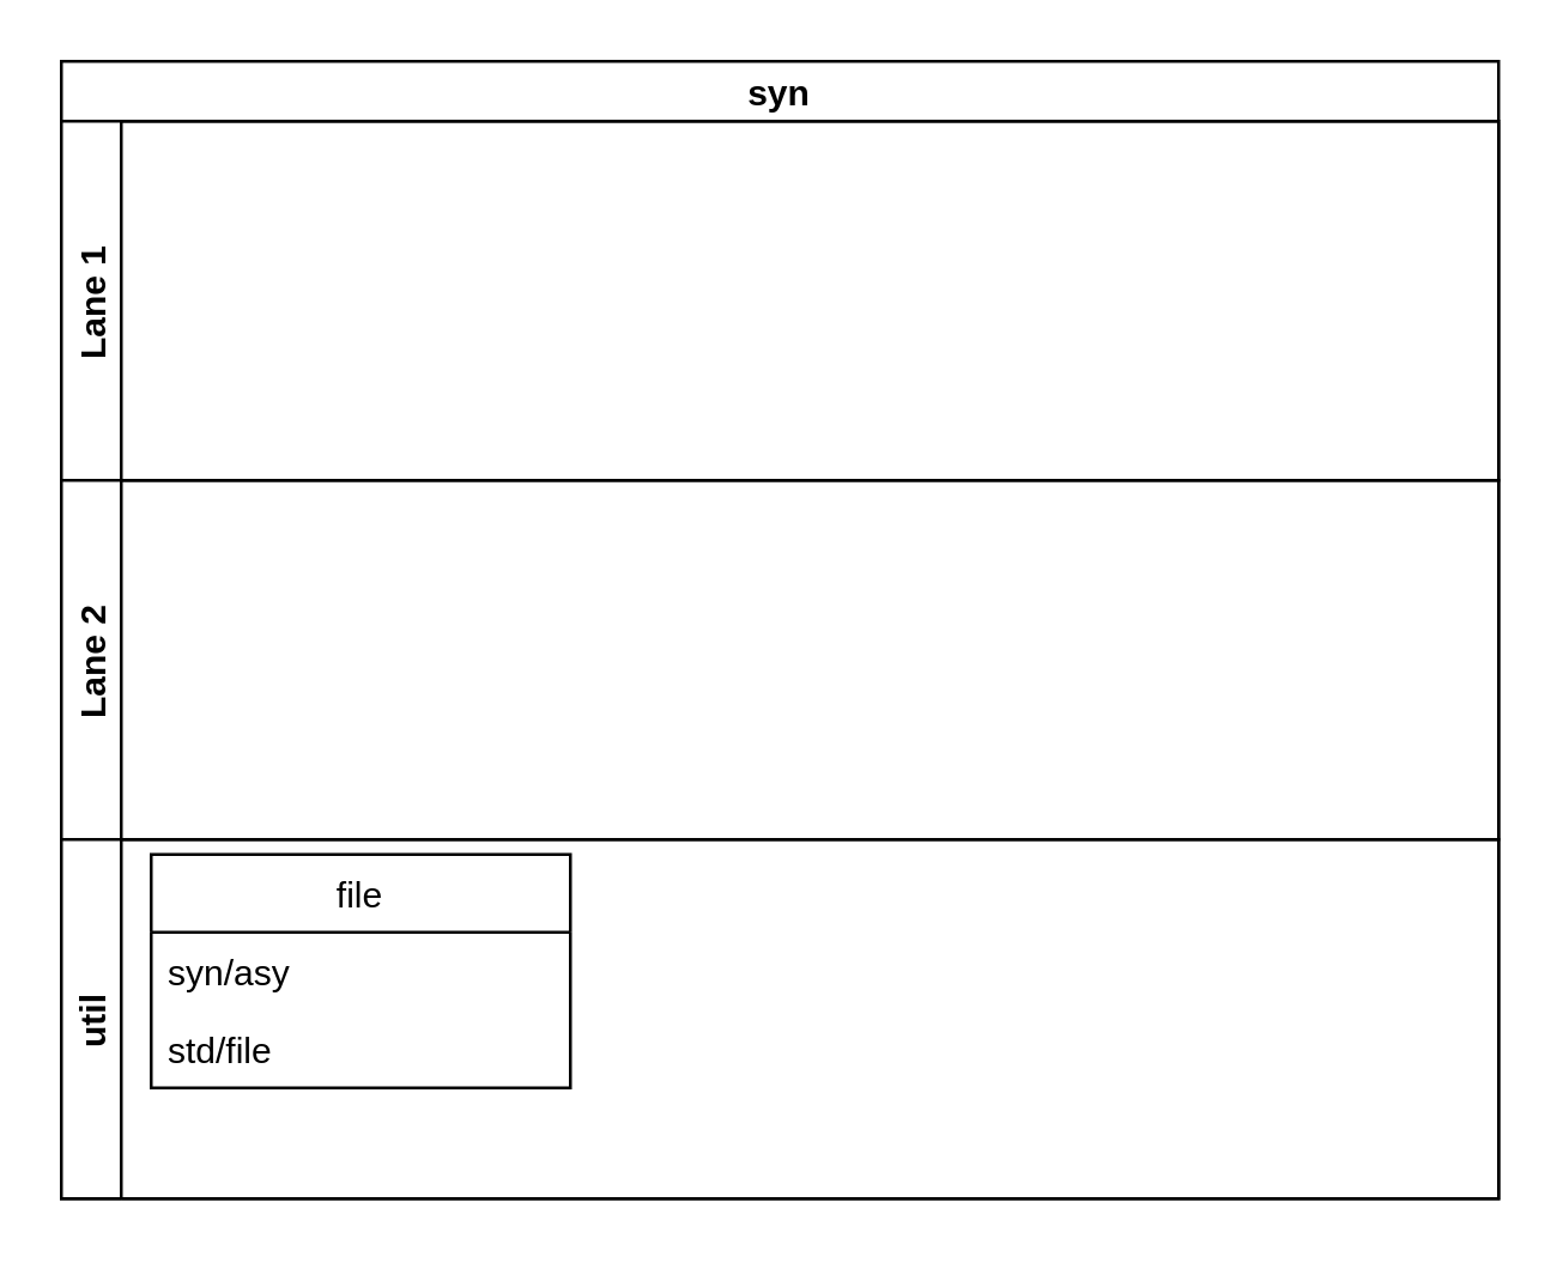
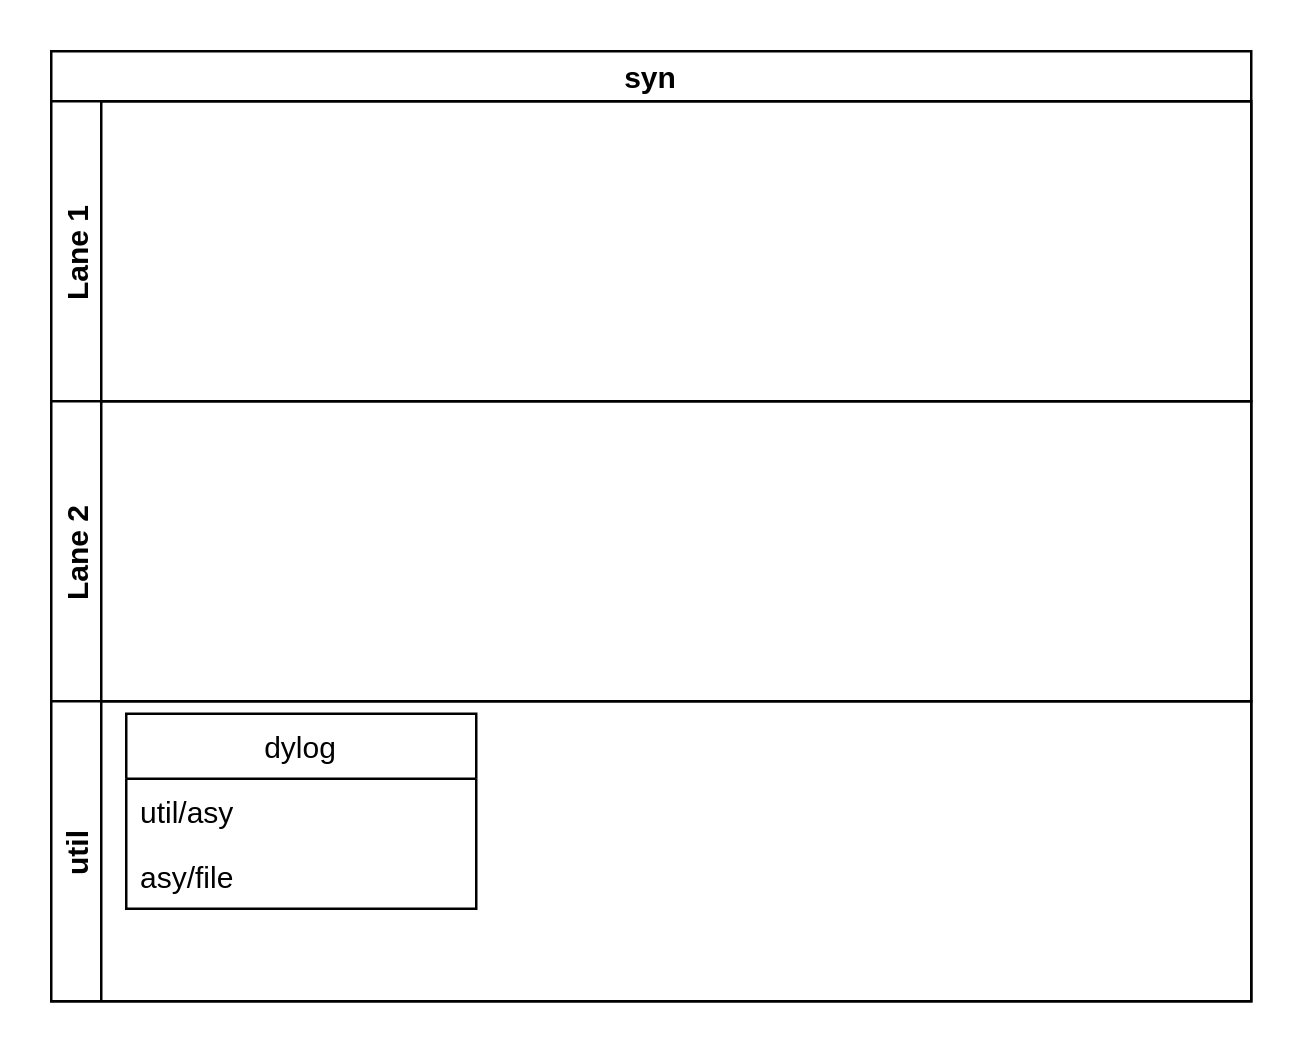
- <mxCell id="6" value="file" style="swimlane;fontStyle=0;childLayout=stackLayout;horizontal=1;startSize=26;fillColor=none;horizontalStack=0;resizeParent=1;resizeParentMax=0;resizeLast=0;collapsible=1;marginBottom=0;" vertex="1" parent="5"><mxGeometry x="30" y="5" width="140" height="78" as="geometry" /></mxCell>
+ <mxCell id="6" value="dylog" style="swimlane;fontStyle=0;childLayout=stackLayout;horizontal=1;startSize=26;fillColor=none;horizontalStack=0;resizeParent=1;resizeParentMax=0;resizeLast=0;collapsible=1;marginBottom=0;" vertex="1" parent="5"><mxGeometry x="30" y="5" width="140" height="78" as="geometry" /></mxCell>
- <mxCell id="7" value="syn/asy" style="text;strokeColor=none;fillColor=none;align=left;verticalAlign=top;spacingLeft=4;spacingRight=4;overflow=hidden;rotatable=0;points=[[0,0.5],[1,0.5]];portConstraint=eastwest;" vertex="1" parent="6"><mxGeometry y="26" width="140" height="26" as="geometry" /></mxCell>
+ <mxCell id="7" value="util/asy" style="text;strokeColor=none;fillColor=none;align=left;verticalAlign=top;spacingLeft=4;spacingRight=4;overflow=hidden;rotatable=0;points=[[0,0.5],[1,0.5]];portConstraint=eastwest;" vertex="1" parent="6"><mxGeometry y="26" width="140" height="26" as="geometry" /></mxCell>
- <mxCell id="8" value="std/file" style="text;strokeColor=none;fillColor=none;align=left;verticalAlign=top;spacingLeft=4;spacingRight=4;overflow=hidden;rotatable=0;points=[[0,0.5],[1,0.5]];portConstraint=eastwest;" vertex="1" parent="6"><mxGeometry y="52" width="140" height="26" as="geometry" /></mxCell>
+ <mxCell id="8" value="asy/file" style="text;strokeColor=none;fillColor=none;align=left;verticalAlign=top;spacingLeft=4;spacingRight=4;overflow=hidden;rotatable=0;points=[[0,0.5],[1,0.5]];portConstraint=eastwest;" vertex="1" parent="6"><mxGeometry y="52" width="140" height="26" as="geometry" /></mxCell>
